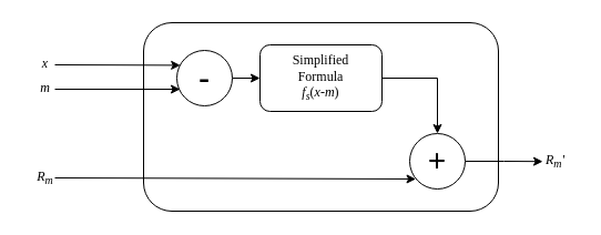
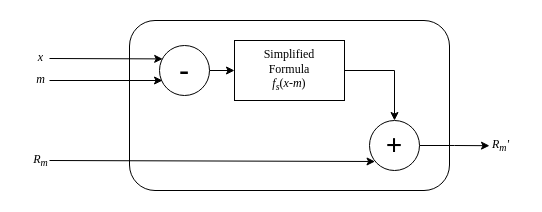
- <mxCell id="4" value="&lt;font face=&quot;Times New Roman&quot;&gt;Simplified&lt;/font&gt;&lt;div&gt;&lt;font face=&quot;Times New Roman&quot;&gt;Formula&lt;/font&gt;&lt;/div&gt;&lt;div&gt;&lt;font face=&quot;Times New Roman&quot;&gt;&lt;i&gt;f&lt;sub&gt;s&lt;/sub&gt;&lt;/i&gt;(&lt;i&gt;x-m&lt;/i&gt;)&lt;/font&gt;&lt;/div&gt;" style="whiteSpace=wrap;html=1;rounded=1;" vertex="1" parent="1"><mxGeometry x="234" y="40" width="110" height="60" as="geometry" /></mxCell>
+ <mxCell id="4" value="&lt;font face=&quot;Times New Roman&quot;&gt;Simplified&lt;/font&gt;&lt;div&gt;&lt;font face=&quot;Times New Roman&quot;&gt;Formula&lt;/font&gt;&lt;/div&gt;&lt;div&gt;&lt;font face=&quot;Times New Roman&quot;&gt;&lt;i&gt;f&lt;sub&gt;s&lt;/sub&gt;&lt;/i&gt;(&lt;i&gt;x-m&lt;/i&gt;)&lt;/font&gt;&lt;/div&gt;" style="rounded=0;whiteSpace=wrap;html=1;" vertex="1" parent="1"><mxGeometry x="234" y="40" width="110" height="60" as="geometry" /></mxCell>
